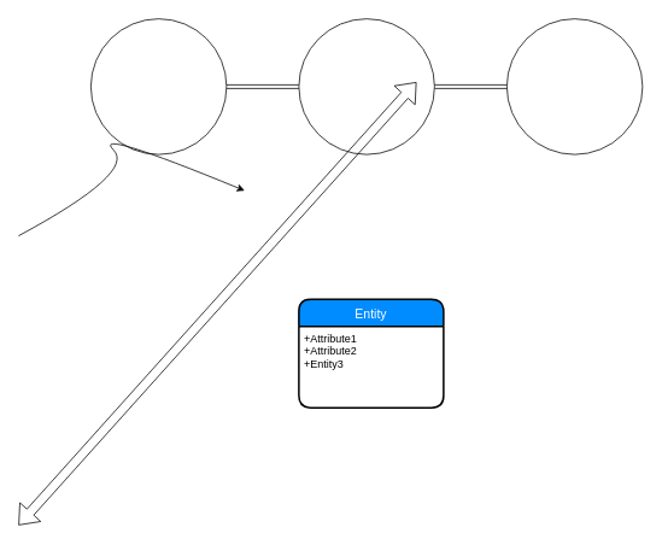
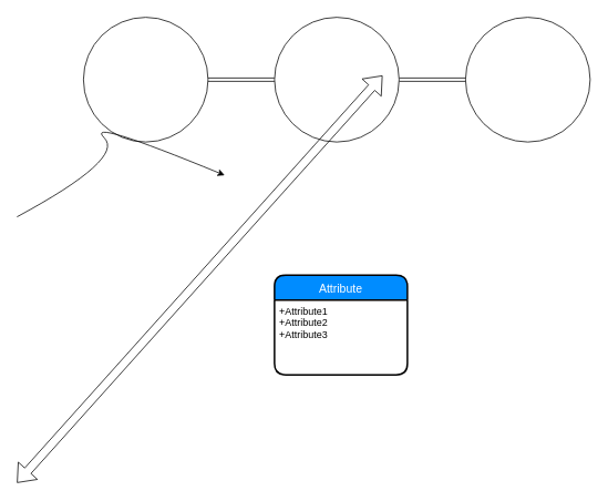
- <mxCell id="9" value="Entity" style="swimlane;childLayout=stackLayout;horizontal=1;startSize=30;horizontalStack=0;fillColor=#008cff;fontColor=#FFFFFF;rounded=1;fontSize=14;fontStyle=0;strokeWidth=2;resizeParent=0;resizeLast=1;shadow=0;dashed=0;align=center;" vertex="1" parent="1"><mxGeometry x="330" y="330" width="160" height="120" as="geometry" /></mxCell>
+ <mxCell id="9" value="Attribute" style="swimlane;childLayout=stackLayout;horizontal=1;startSize=30;horizontalStack=0;fillColor=#008cff;fontColor=#FFFFFF;rounded=1;fontSize=14;fontStyle=0;strokeWidth=2;resizeParent=0;resizeLast=1;shadow=0;dashed=0;align=center;" vertex="1" parent="1"><mxGeometry x="330" y="330" width="160" height="120" as="geometry" /></mxCell>
- <mxCell id="10" value="+Attribute1&#10;+Attribute2&#10;+Entity3" style="align=left;strokeColor=none;fillColor=none;spacingLeft=4;fontSize=12;verticalAlign=top;resizable=0;rotatable=0;part=1;" vertex="1" parent="9"><mxGeometry y="30" width="160" height="90" as="geometry" /></mxCell>
+ <mxCell id="10" value="+Attribute1&#10;+Attribute2&#10;+Attribute3" style="align=left;strokeColor=none;fillColor=none;spacingLeft=4;fontSize=12;verticalAlign=top;resizable=0;rotatable=0;part=1;" vertex="1" parent="9"><mxGeometry y="30" width="160" height="90" as="geometry" /></mxCell>
